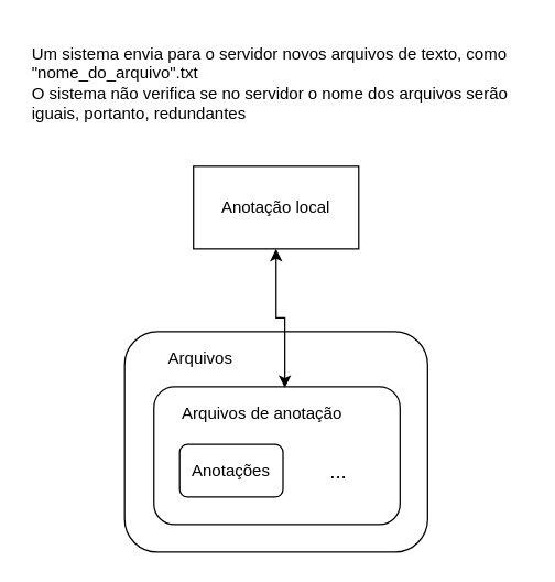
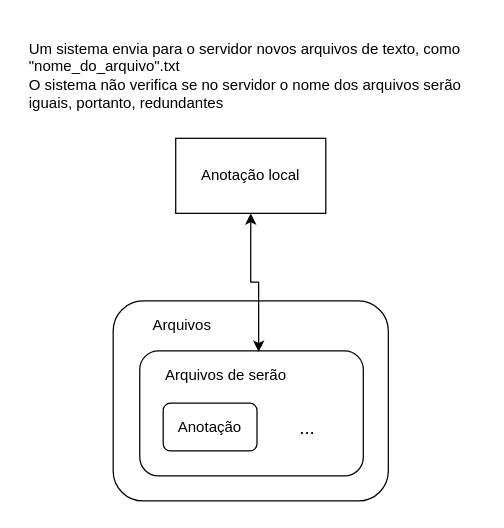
- <mxCell id="3" value="Anotação local" style="whiteSpace=wrap;html=1;" vertex="1" parent="1"><mxGeometry x="140" y="120" width="120" height="60" as="geometry" /></mxCell>
+ <mxCell id="3" value="Anotação local" style="whiteSpace=wrap;html=1;" vertex="1" parent="1"><mxGeometry x="140" y="110" width="120" height="60" as="geometry" /></mxCell>
- <mxCell id="7" value="Arquivos de anotação" style="text;html=1;strokeColor=none;fillColor=none;align=left;verticalAlign=middle;whiteSpace=wrap;rounded=0;glass=0;sketch=0;" vertex="1" parent="1"><mxGeometry x="130" y="290" width="141.26" height="20" as="geometry" /></mxCell>
+ <mxCell id="7" value="Arquivos de serão" style="text;html=1;strokeColor=none;fillColor=none;align=left;verticalAlign=middle;whiteSpace=wrap;rounded=0;glass=0;sketch=0;" vertex="1" parent="1"><mxGeometry x="130" y="290" width="141.26" height="20" as="geometry" /></mxCell>
- <mxCell id="8" value="Anotações" style="whiteSpace=wrap;html=1;rounded=1;glass=0;" vertex="1" parent="1"><mxGeometry x="130" y="321.82" width="75" height="38.18" as="geometry" /></mxCell>
+ <mxCell id="8" value="Anotação" style="whiteSpace=wrap;html=1;rounded=1;glass=0;" vertex="1" parent="1"><mxGeometry x="130" y="321.82" width="75" height="38.18" as="geometry" /></mxCell>
